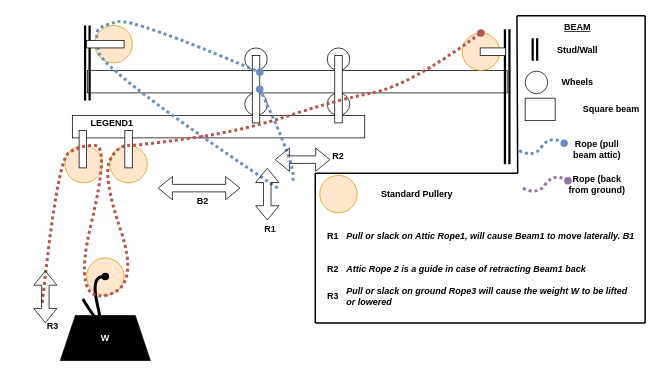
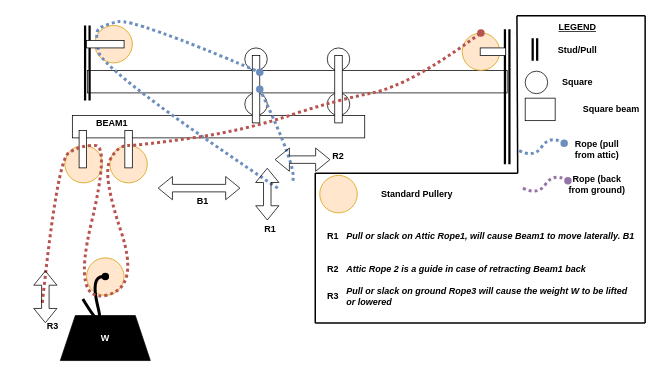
- <mxCell id="43" value="BEAM" style="text;html=1;strokeColor=none;fillColor=none;align=center;verticalAlign=middle;whiteSpace=wrap;rounded=0;fontStyle=5" vertex="1" parent="1"><mxGeometry x="720" y="21" width="100" height="30" as="geometry" /></mxCell>
+ <mxCell id="43" value="LEGEND" style="text;html=1;strokeColor=none;fillColor=none;align=center;verticalAlign=middle;whiteSpace=wrap;rounded=0;fontStyle=5" vertex="1" parent="1"><mxGeometry x="720" y="21" width="100" height="30" as="geometry" /></mxCell>
- <mxCell id="36" value="Stud/Wall" style="text;html=1;strokeColor=none;fillColor=none;align=center;verticalAlign=middle;whiteSpace=wrap;rounded=0;fontStyle=1" vertex="1" parent="1"><mxGeometry x="720" y="51" width="100" height="30" as="geometry" /></mxCell>
+ <mxCell id="36" value="Stud/Pull" style="text;html=1;strokeColor=none;fillColor=none;align=center;verticalAlign=middle;whiteSpace=wrap;rounded=0;fontStyle=1" vertex="1" parent="1"><mxGeometry x="720" y="51" width="100" height="30" as="geometry" /></mxCell>
- <mxCell id="34" value="Wheels" style="text;html=1;strokeColor=none;fillColor=none;align=center;verticalAlign=middle;whiteSpace=wrap;rounded=0;fontStyle=1" vertex="1" parent="1"><mxGeometry x="720" y="94" width="100" height="30" as="geometry" /></mxCell>
+ <mxCell id="34" value="Square" style="text;html=1;strokeColor=none;fillColor=none;align=center;verticalAlign=middle;whiteSpace=wrap;rounded=0;fontStyle=1" vertex="1" parent="1"><mxGeometry x="720" y="94" width="100" height="30" as="geometry" /></mxCell>
- <mxCell id="52" value="LEGEND1" style="text;html=1;strokeColor=none;fillColor=none;align=center;verticalAlign=middle;whiteSpace=wrap;rounded=0;fontStyle=1" vertex="1" parent="1"><mxGeometry x="99" y="149" width="100" height="30" as="geometry" /></mxCell>
+ <mxCell id="52" value="BEAM1" style="text;html=1;strokeColor=none;fillColor=none;align=center;verticalAlign=middle;whiteSpace=wrap;rounded=0;fontStyle=1" vertex="1" parent="1"><mxGeometry x="99" y="149" width="100" height="30" as="geometry" /></mxCell>
- <mxCell id="32" value="Rope (pull beam attic)" style="text;html=1;strokeColor=none;fillColor=none;align=center;verticalAlign=middle;whiteSpace=wrap;rounded=0;fontStyle=1" vertex="1" parent="1"><mxGeometry x="751" y="183" width="90" height="30" as="geometry" /></mxCell>
+ <mxCell id="32" value="Rope (pull from attic)" style="text;html=1;strokeColor=none;fillColor=none;align=center;verticalAlign=middle;whiteSpace=wrap;rounded=0;fontStyle=1" vertex="1" parent="1"><mxGeometry x="751" y="183" width="90" height="30" as="geometry" /></mxCell>
- <mxCell id="45" value="B2" style="text;html=1;strokeColor=none;fillColor=none;align=center;verticalAlign=middle;whiteSpace=wrap;rounded=0;fontStyle=1" vertex="1" parent="1"><mxGeometry x="220" y="253" width="100" height="30" as="geometry" /></mxCell>
+ <mxCell id="45" value="B1" style="text;html=1;strokeColor=none;fillColor=none;align=center;verticalAlign=middle;whiteSpace=wrap;rounded=0;fontStyle=1" vertex="1" parent="1"><mxGeometry x="220" y="253" width="100" height="30" as="geometry" /></mxCell>
